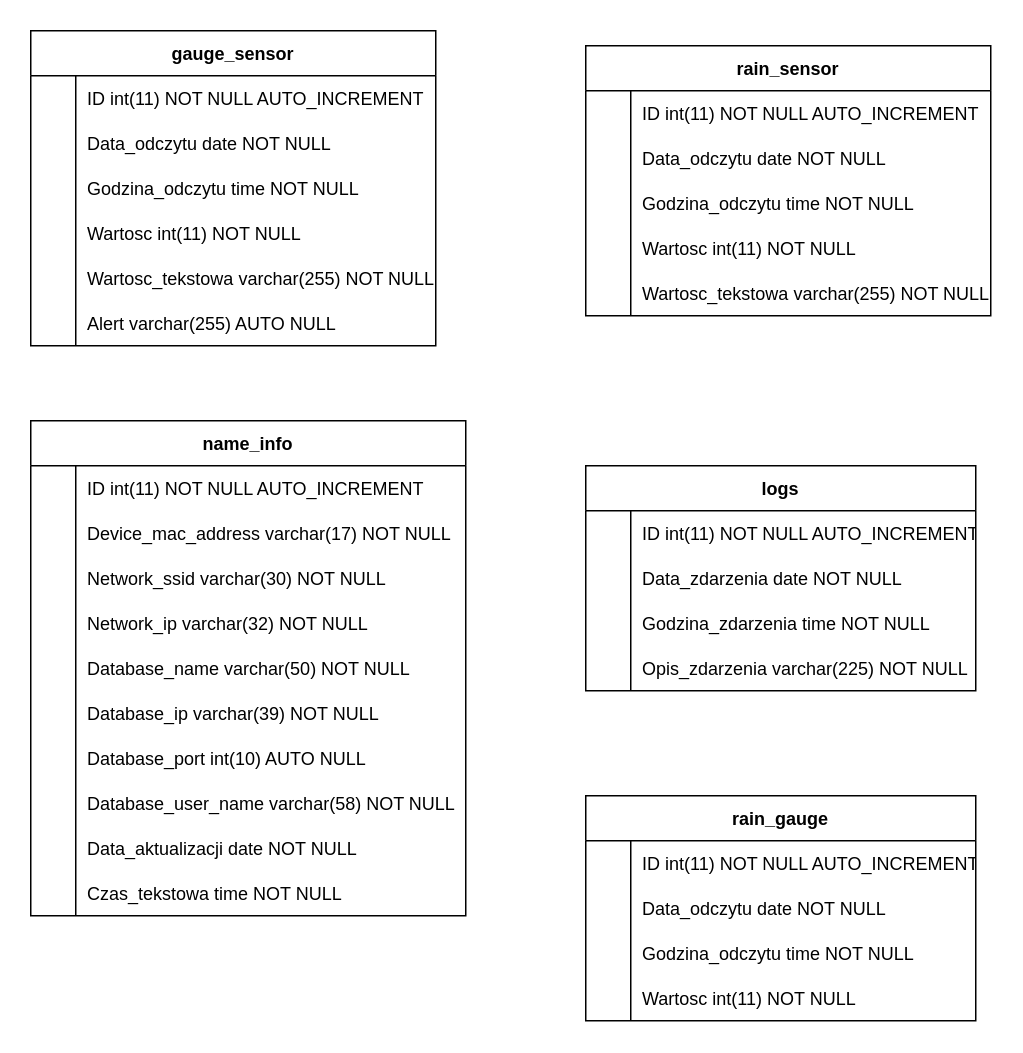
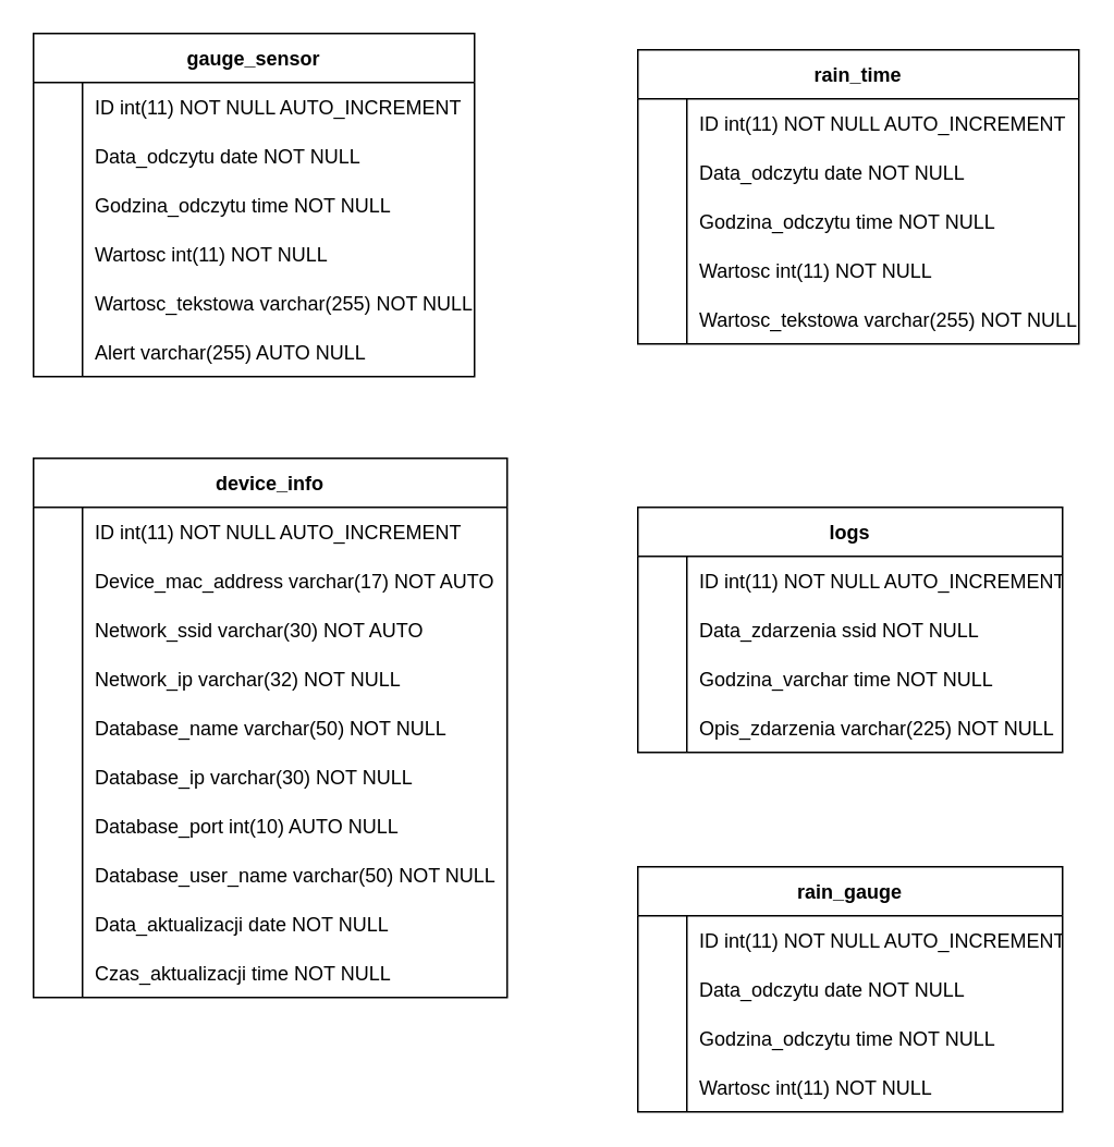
- <mxCell id="59" value="rain_sensor" style="shape=table;startSize=30;container=1;collapsible=1;childLayout=tableLayout;fixedRows=1;rowLines=0;fontStyle=1;align=center;resizeLast=1;" parent="1" vertex="1"><mxGeometry x="390" y="30" width="270" height="180" as="geometry" /></mxCell>
+ <mxCell id="59" value="rain_time" style="shape=table;startSize=30;container=1;collapsible=1;childLayout=tableLayout;fixedRows=1;rowLines=0;fontStyle=1;align=center;resizeLast=1;" parent="1" vertex="1"><mxGeometry x="390" y="30" width="270" height="180" as="geometry" /></mxCell>
- <mxCell id="2" value="name_info" style="shape=table;startSize=30;container=1;collapsible=1;childLayout=tableLayout;fixedRows=1;rowLines=0;fontStyle=1;align=center;resizeLast=1;" parent="1" vertex="1"><mxGeometry x="20" y="280" width="290" height="330" as="geometry" /></mxCell>
+ <mxCell id="2" value="device_info" style="shape=table;startSize=30;container=1;collapsible=1;childLayout=tableLayout;fixedRows=1;rowLines=0;fontStyle=1;align=center;resizeLast=1;" parent="1" vertex="1"><mxGeometry x="20" y="280" width="290" height="330" as="geometry" /></mxCell>
- <mxCell id="8" value="Device_mac_address varchar(17) NOT NULL" style="shape=partialRectangle;overflow=hidden;connectable=0;fillColor=none;align=left;strokeColor=inherit;top=0;left=0;bottom=0;right=0;spacingLeft=6;" parent="6" vertex="1"><mxGeometry x="30" width="260" height="30" as="geometry"><mxRectangle width="260" height="30" as="alternateBounds" /></mxGeometry></mxCell>
+ <mxCell id="8" value="Device_mac_address varchar(17) NOT AUTO" style="shape=partialRectangle;overflow=hidden;connectable=0;fillColor=none;align=left;strokeColor=inherit;top=0;left=0;bottom=0;right=0;spacingLeft=6;" parent="6" vertex="1"><mxGeometry x="30" width="260" height="30" as="geometry"><mxRectangle width="260" height="30" as="alternateBounds" /></mxGeometry></mxCell>
- <mxCell id="11" value="Network_ssid varchar(30) NOT NULL" style="shape=partialRectangle;overflow=hidden;connectable=0;fillColor=none;align=left;strokeColor=inherit;top=0;left=0;bottom=0;right=0;spacingLeft=6;" parent="9" vertex="1"><mxGeometry x="30" width="260" height="30" as="geometry"><mxRectangle width="260" height="30" as="alternateBounds" /></mxGeometry></mxCell>
+ <mxCell id="11" value="Network_ssid varchar(30) NOT AUTO" style="shape=partialRectangle;overflow=hidden;connectable=0;fillColor=none;align=left;strokeColor=inherit;top=0;left=0;bottom=0;right=0;spacingLeft=6;" parent="9" vertex="1"><mxGeometry x="30" width="260" height="30" as="geometry"><mxRectangle width="260" height="30" as="alternateBounds" /></mxGeometry></mxCell>
- <mxCell id="39" value="Data_zdarzenia date NOT NULL" style="shape=partialRectangle;overflow=hidden;connectable=0;fillColor=none;align=left;strokeColor=inherit;top=0;left=0;bottom=0;right=0;spacingLeft=6;" parent="37" vertex="1"><mxGeometry x="30" width="230" height="30" as="geometry"><mxRectangle width="230" height="30" as="alternateBounds" /></mxGeometry></mxCell>
+ <mxCell id="39" value="Data_zdarzenia ssid NOT NULL" style="shape=partialRectangle;overflow=hidden;connectable=0;fillColor=none;align=left;strokeColor=inherit;top=0;left=0;bottom=0;right=0;spacingLeft=6;" parent="37" vertex="1"><mxGeometry x="30" width="230" height="30" as="geometry"><mxRectangle width="230" height="30" as="alternateBounds" /></mxGeometry></mxCell>
- <mxCell id="42" value="Godzina_zdarzenia time NOT NULL" style="shape=partialRectangle;overflow=hidden;connectable=0;fillColor=none;align=left;strokeColor=inherit;top=0;left=0;bottom=0;right=0;spacingLeft=6;" parent="40" vertex="1"><mxGeometry x="30" width="230" height="30" as="geometry"><mxRectangle width="230" height="30" as="alternateBounds" /></mxGeometry></mxCell>
+ <mxCell id="42" value="Godzina_varchar time NOT NULL" style="shape=partialRectangle;overflow=hidden;connectable=0;fillColor=none;align=left;strokeColor=inherit;top=0;left=0;bottom=0;right=0;spacingLeft=6;" parent="40" vertex="1"><mxGeometry x="30" width="230" height="30" as="geometry"><mxRectangle width="230" height="30" as="alternateBounds" /></mxGeometry></mxCell>
- <mxCell id="20" value="Database_ip varchar(39) NOT NULL" style="shape=partialRectangle;overflow=hidden;connectable=0;fillColor=none;align=left;strokeColor=inherit;top=0;left=0;bottom=0;right=0;spacingLeft=6;" parent="18" vertex="1"><mxGeometry x="30" width="260" height="30" as="geometry"><mxRectangle width="260" height="30" as="alternateBounds" /></mxGeometry></mxCell>
+ <mxCell id="20" value="Database_ip varchar(30) NOT NULL" style="shape=partialRectangle;overflow=hidden;connectable=0;fillColor=none;align=left;strokeColor=inherit;top=0;left=0;bottom=0;right=0;spacingLeft=6;" parent="18" vertex="1"><mxGeometry x="30" width="260" height="30" as="geometry"><mxRectangle width="260" height="30" as="alternateBounds" /></mxGeometry></mxCell>
- <mxCell id="26" value="Database_user_name varchar(58) NOT NULL" style="shape=partialRectangle;overflow=hidden;connectable=0;fillColor=none;align=left;strokeColor=inherit;top=0;left=0;bottom=0;right=0;spacingLeft=6;" parent="24" vertex="1"><mxGeometry x="30" width="260" height="30" as="geometry"><mxRectangle width="260" height="30" as="alternateBounds" /></mxGeometry></mxCell>
+ <mxCell id="26" value="Database_user_name varchar(50) NOT NULL" style="shape=partialRectangle;overflow=hidden;connectable=0;fillColor=none;align=left;strokeColor=inherit;top=0;left=0;bottom=0;right=0;spacingLeft=6;" parent="24" vertex="1"><mxGeometry x="30" width="260" height="30" as="geometry"><mxRectangle width="260" height="30" as="alternateBounds" /></mxGeometry></mxCell>
- <mxCell id="32" value="Czas_tekstowa time NOT NULL" style="shape=partialRectangle;overflow=hidden;connectable=0;fillColor=none;align=left;strokeColor=inherit;top=0;left=0;bottom=0;right=0;spacingLeft=6;" parent="30" vertex="1"><mxGeometry x="30" width="260" height="30" as="geometry"><mxRectangle width="260" height="30" as="alternateBounds" /></mxGeometry></mxCell>
+ <mxCell id="32" value="Czas_aktualizacji time NOT NULL" style="shape=partialRectangle;overflow=hidden;connectable=0;fillColor=none;align=left;strokeColor=inherit;top=0;left=0;bottom=0;right=0;spacingLeft=6;" parent="30" vertex="1"><mxGeometry x="30" width="260" height="30" as="geometry"><mxRectangle width="260" height="30" as="alternateBounds" /></mxGeometry></mxCell>
